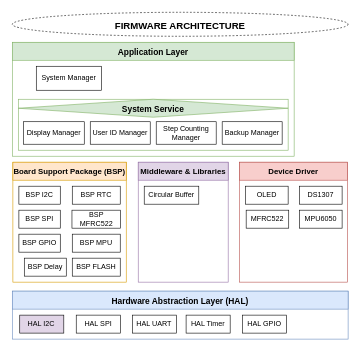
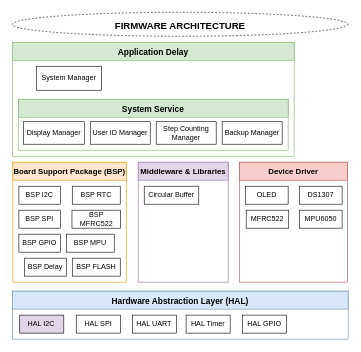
- <mxCell id="5" value="&lt;h2 style=&quot;&quot;&gt;&lt;font style=&quot;font-size: 14px;&quot;&gt;Application Layer&lt;/font&gt;&lt;/h2&gt;" style="rounded=0;whiteSpace=wrap;html=1;fontSize=13;fillColor=#d5e8d4;strokeColor=#82b366;" parent="1" vertex="1"><mxGeometry x="20" y="70" width="470" height="30" as="geometry" /></mxCell>
+ <mxCell id="5" value="&lt;h2 style=&quot;&quot;&gt;&lt;font style=&quot;font-size: 14px;&quot;&gt;Application Delay&lt;/font&gt;&lt;/h2&gt;" style="rounded=0;whiteSpace=wrap;html=1;fontSize=13;fillColor=#d5e8d4;strokeColor=#82b366;" parent="1" vertex="1"><mxGeometry x="20" y="70" width="470" height="30" as="geometry" /></mxCell>
- <mxCell id="7" value="&lt;h2 style=&quot;&quot;&gt;&lt;span style=&quot;font-size: 14px;&quot;&gt;System Service&lt;/span&gt;&lt;/h2&gt;" style="rhombus;whiteSpace=wrap;html=1;fontSize=13;fillColor=#d5e8d4;strokeColor=#82b366;" parent="1" vertex="1"><mxGeometry x="30" y="165" width="450" height="30" as="geometry" /></mxCell>
+ <mxCell id="7" value="&lt;h2 style=&quot;&quot;&gt;&lt;span style=&quot;font-size: 14px;&quot;&gt;System Service&lt;/span&gt;&lt;/h2&gt;" style="rounded=0;whiteSpace=wrap;html=1;fontSize=13;fillColor=#d5e8d4;strokeColor=#82b366;" parent="1" vertex="1"><mxGeometry x="30" y="165" width="450" height="30" as="geometry" /></mxCell>
- <mxCell id="27" value="BSP MPU" style="rounded=0;whiteSpace=wrap;html=1;" parent="1" vertex="1"><mxGeometry x="120" y="390" width="80" height="30" as="geometry" /></mxCell>
+ <mxCell id="27" value="BSP MPU" style="rounded=0;whiteSpace=wrap;html=1;" parent="1" vertex="1"><mxGeometry x="110" y="390" width="80" height="30" as="geometry" /></mxCell>
